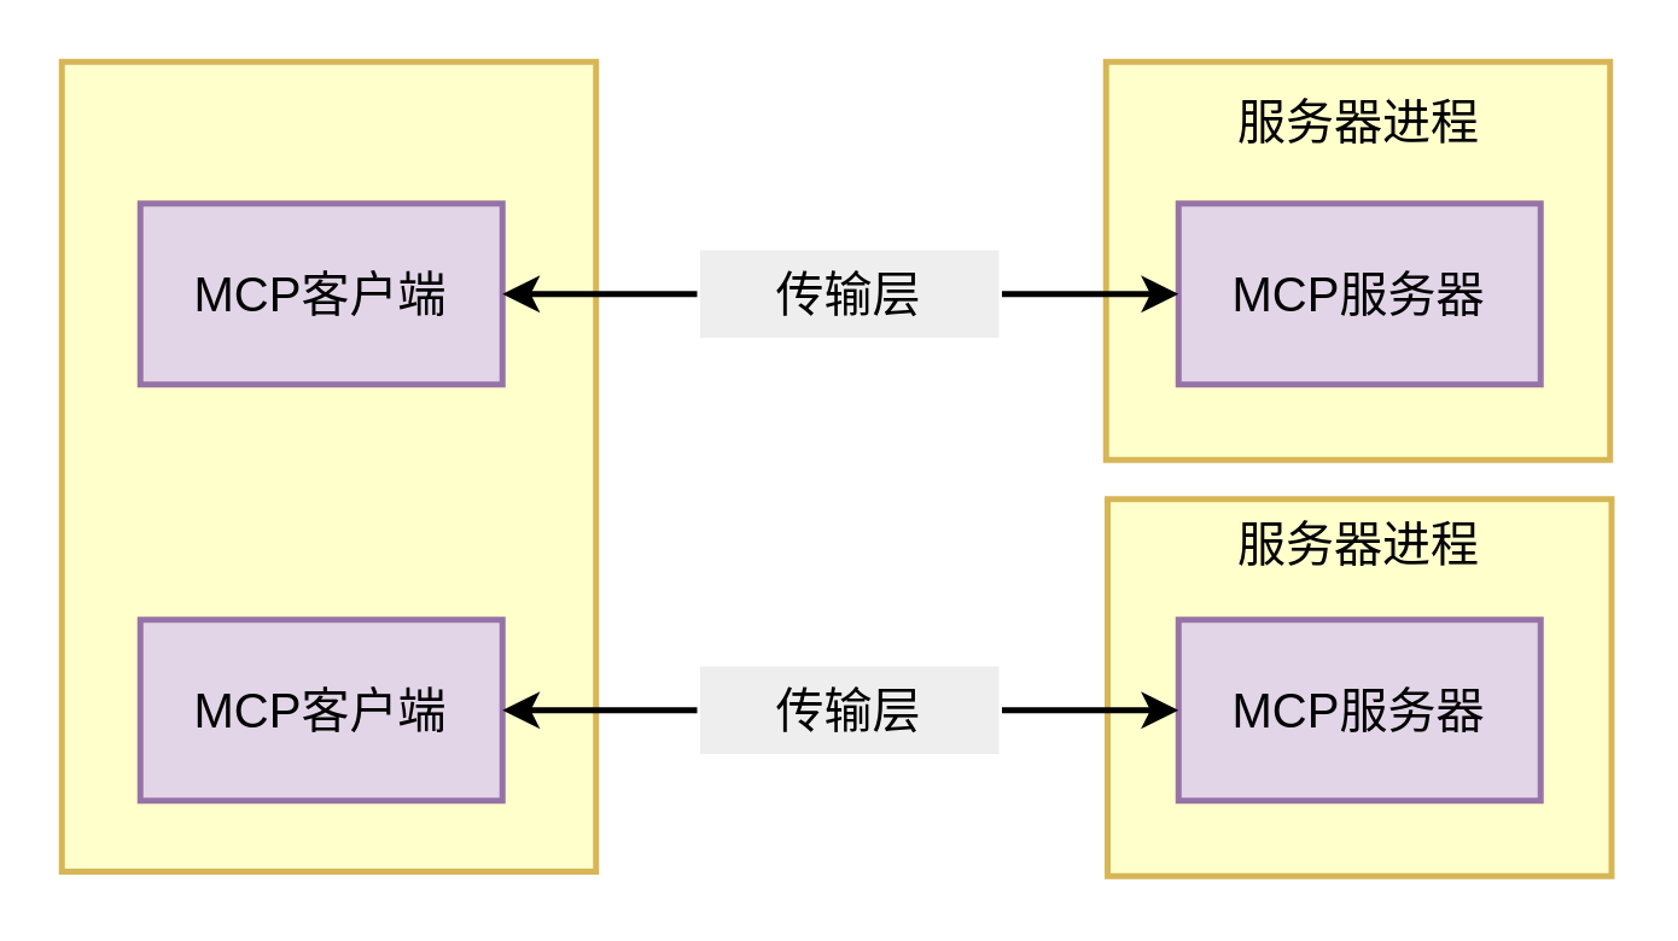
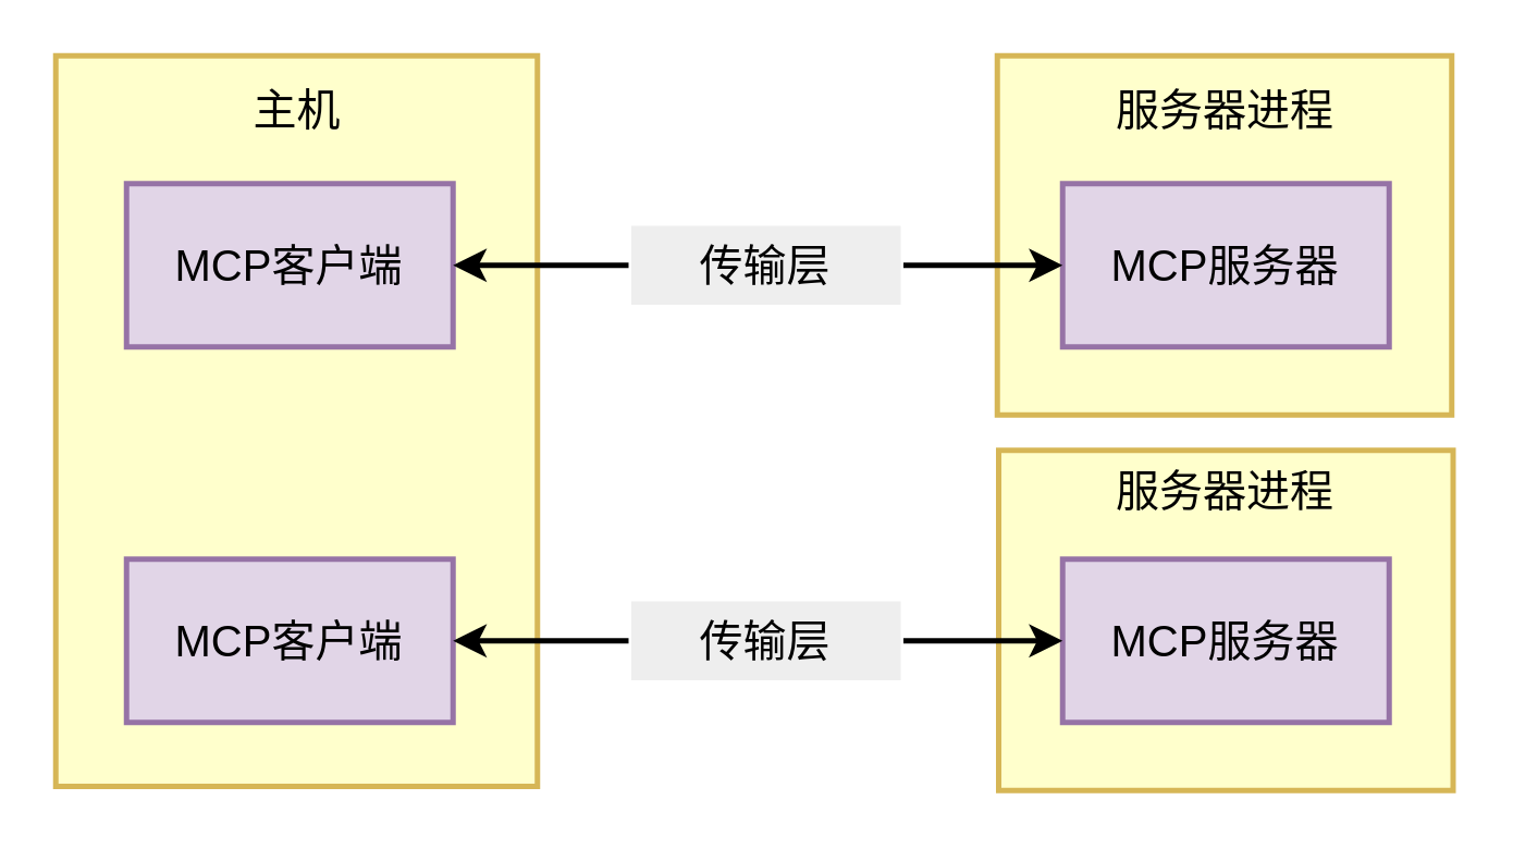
+ <mxCell id="21" value="&lt;span style=&quot;font-size: 16px;&quot;&gt;主机&lt;/span&gt;" style="text;html=1;align=center;verticalAlign=middle;whiteSpace=wrap;rounded=0;" vertex="1" parent="1"><mxGeometry x="58.5" y="25" width="100" height="30" as="geometry" /></mxCell>
